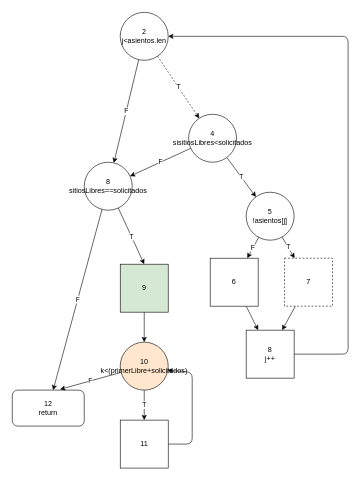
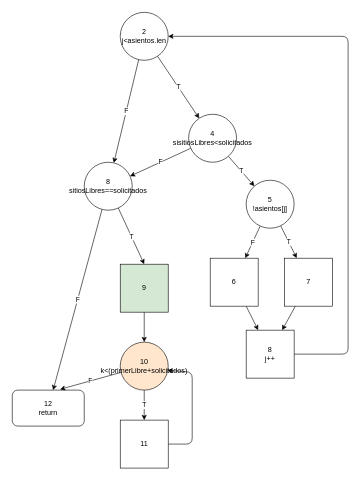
- <mxCell id="3" value="T" style="edgeStyle=none;html=1;dashed=1;" parent="1" source="4" target="7" edge="1"><mxGeometry relative="1" as="geometry"><mxPoint x="410" y="320" as="targetPoint" /></mxGeometry></mxCell>
+ <mxCell id="3" value="T" style="edgeStyle=none;html=1;" parent="1" source="4" target="7" edge="1"><mxGeometry relative="1" as="geometry"><mxPoint x="410" y="320" as="targetPoint" /></mxGeometry></mxCell>
- <mxCell id="13" value="5&lt;br&gt;!asientos[j]" style="ellipse;whiteSpace=wrap;html=1;aspect=fixed;" parent="1" vertex="1"><mxGeometry x="410" y="320" width="80" height="80" as="geometry" /></mxCell>
+ <mxCell id="13" value="5&lt;br&gt;!asientos[j]" style="ellipse;whiteSpace=wrap;html=1;aspect=fixed;" parent="1" vertex="1"><mxGeometry x="410" y="300" width="80" height="80" as="geometry" /></mxCell>
- <mxCell id="15" value="7" style="whiteSpace=wrap;html=1;aspect=fixed;dashed=1;" parent="1" vertex="1"><mxGeometry x="474" y="430" width="80" height="80" as="geometry" /></mxCell>
+ <mxCell id="15" value="7" style="whiteSpace=wrap;html=1;aspect=fixed;" parent="1" vertex="1"><mxGeometry x="474" y="430" width="80" height="80" as="geometry" /></mxCell>
